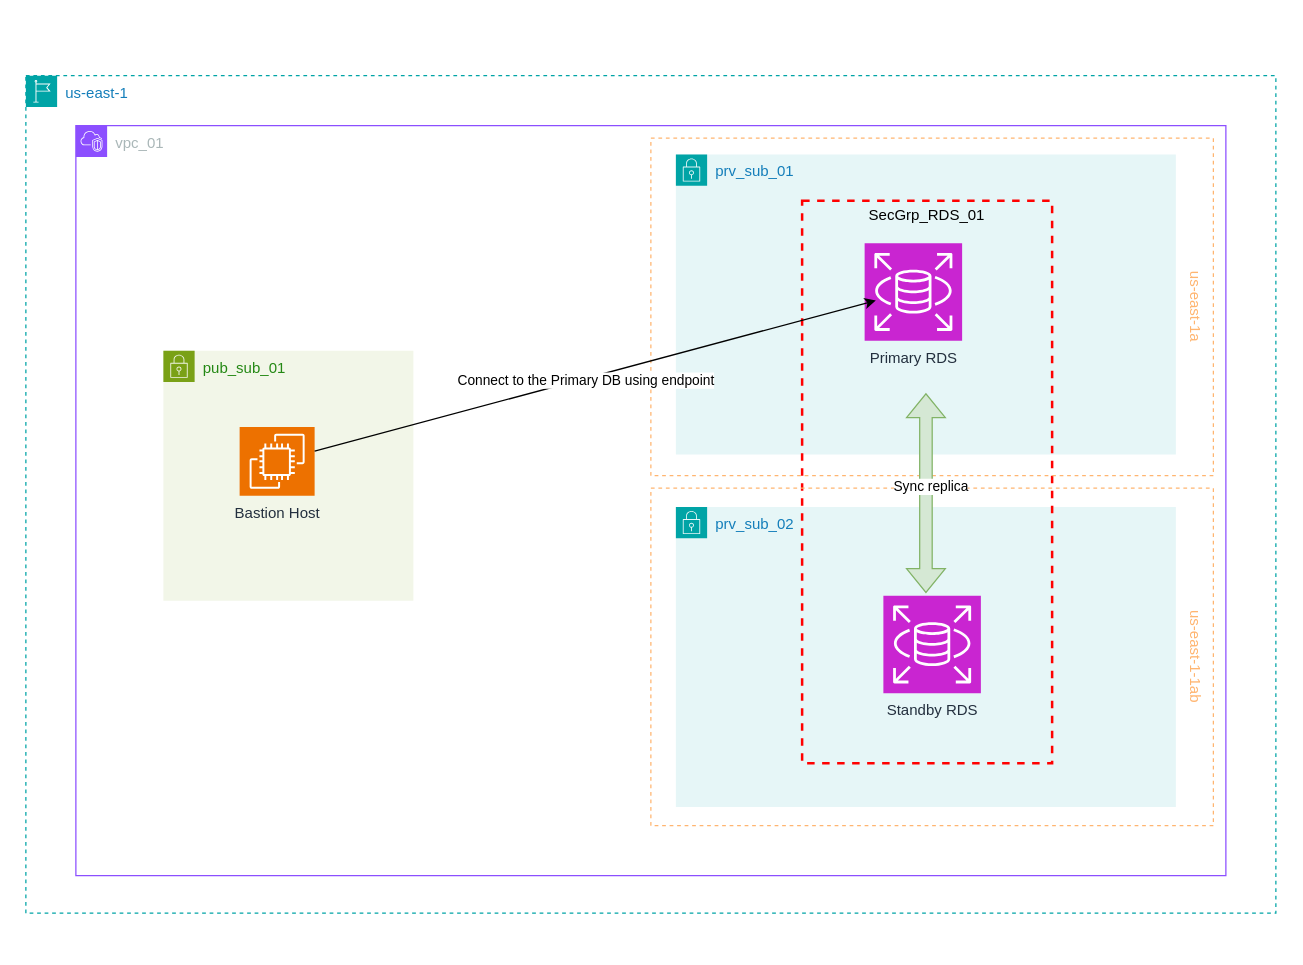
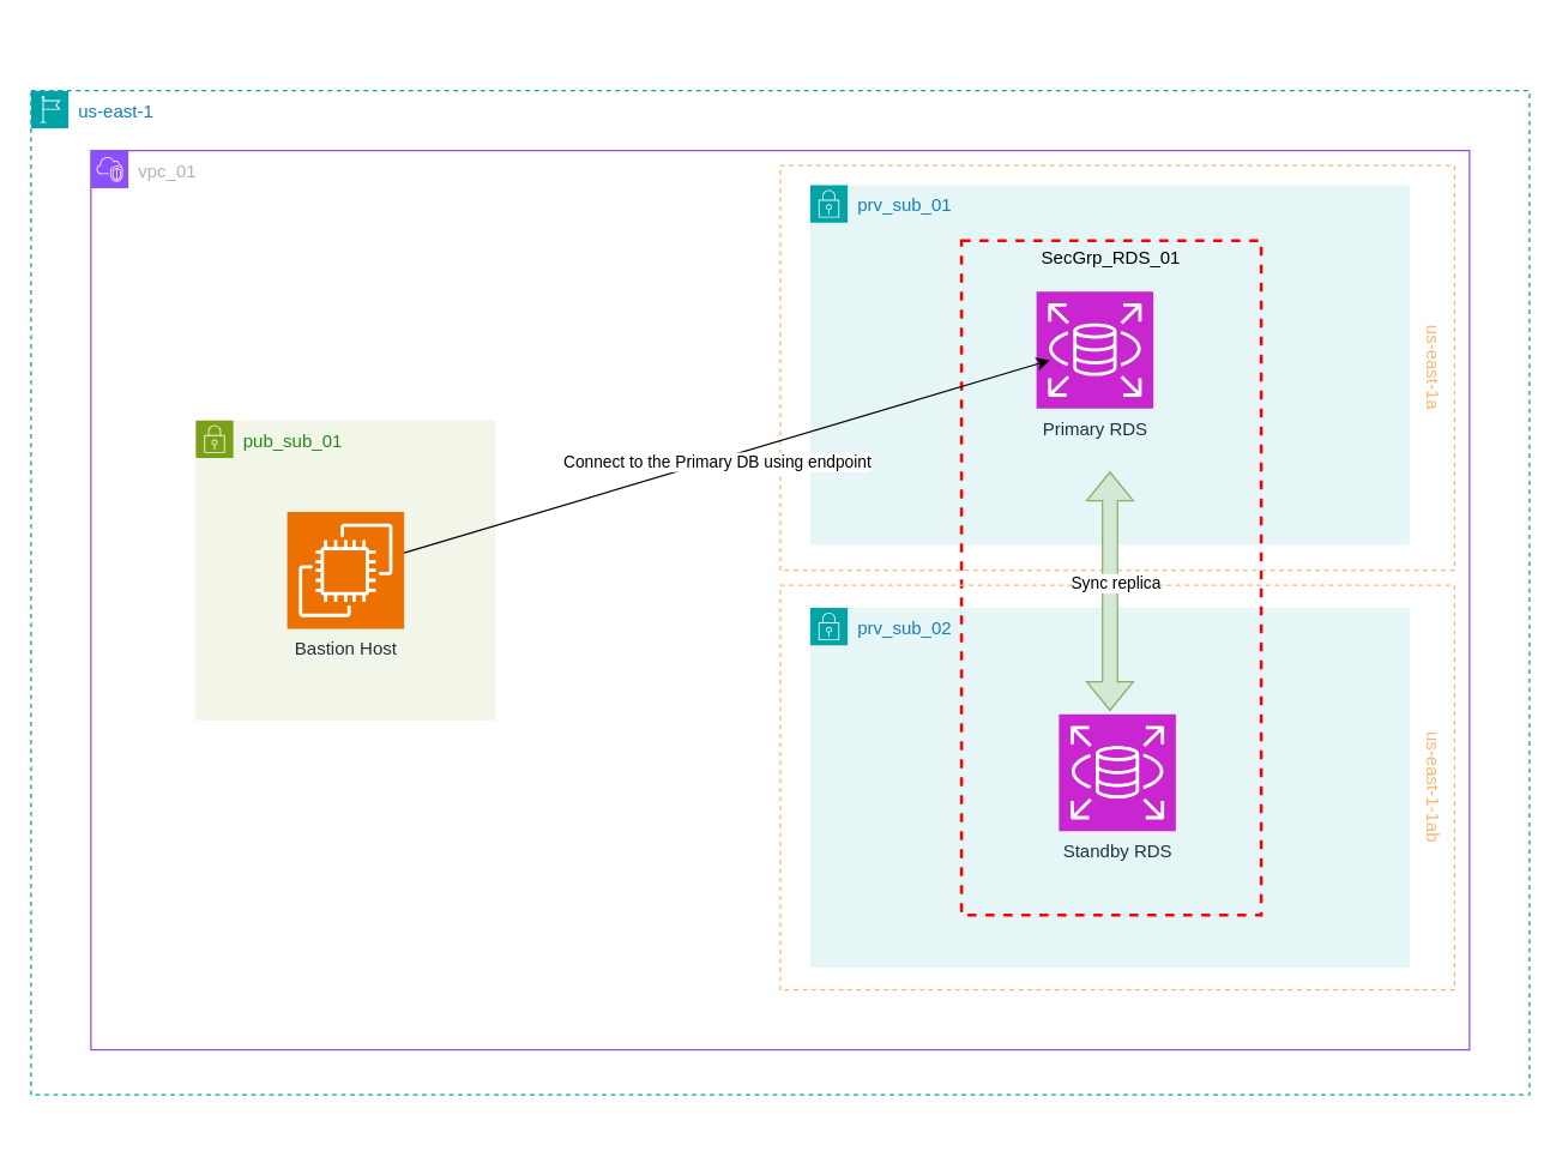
- <mxCell id="5" value="Bastion Host" style="sketch=0;points=[[0,0,0],[0.25,0,0],[0.5,0,0],[0.75,0,0],[1,0,0],[0,1,0],[0.25,1,0],[0.5,1,0],[0.75,1,0],[1,1,0],[0,0.25,0],[0,0.5,0],[0,0.75,0],[1,0.25,0],[1,0.5,0],[1,0.75,0]];outlineConnect=0;fontColor=#232F3E;fillColor=#ED7100;strokeColor=#ffffff;dashed=0;verticalLabelPosition=bottom;verticalAlign=top;align=center;html=1;fontSize=12;fontStyle=0;aspect=fixed;shape=mxgraph.aws4.resourceIcon;resIcon=mxgraph.aws4.ec2;" vertex="1" parent="4"><mxGeometry x="61" y="61" width="60" height="55" as="geometry" /></mxCell>
+ <mxCell id="5" value="Bastion Host" style="sketch=0;points=[[0,0,0],[0.25,0,0],[0.5,0,0],[0.75,0,0],[1,0,0],[0,1,0],[0.25,1,0],[0.5,1,0],[0.75,1,0],[1,1,0],[0,0.25,0],[0,0.5,0],[0,0.75,0],[1,0.25,0],[1,0.5,0],[1,0.75,0]];outlineConnect=0;fontColor=#232F3E;fillColor=#ED7100;strokeColor=#ffffff;dashed=0;verticalLabelPosition=bottom;verticalAlign=top;align=center;html=1;fontSize=12;fontStyle=0;aspect=fixed;shape=mxgraph.aws4.resourceIcon;resIcon=mxgraph.aws4.ec2;" vertex="1" parent="4"><mxGeometry x="61" y="61" width="78" height="78" as="geometry" /></mxCell>
